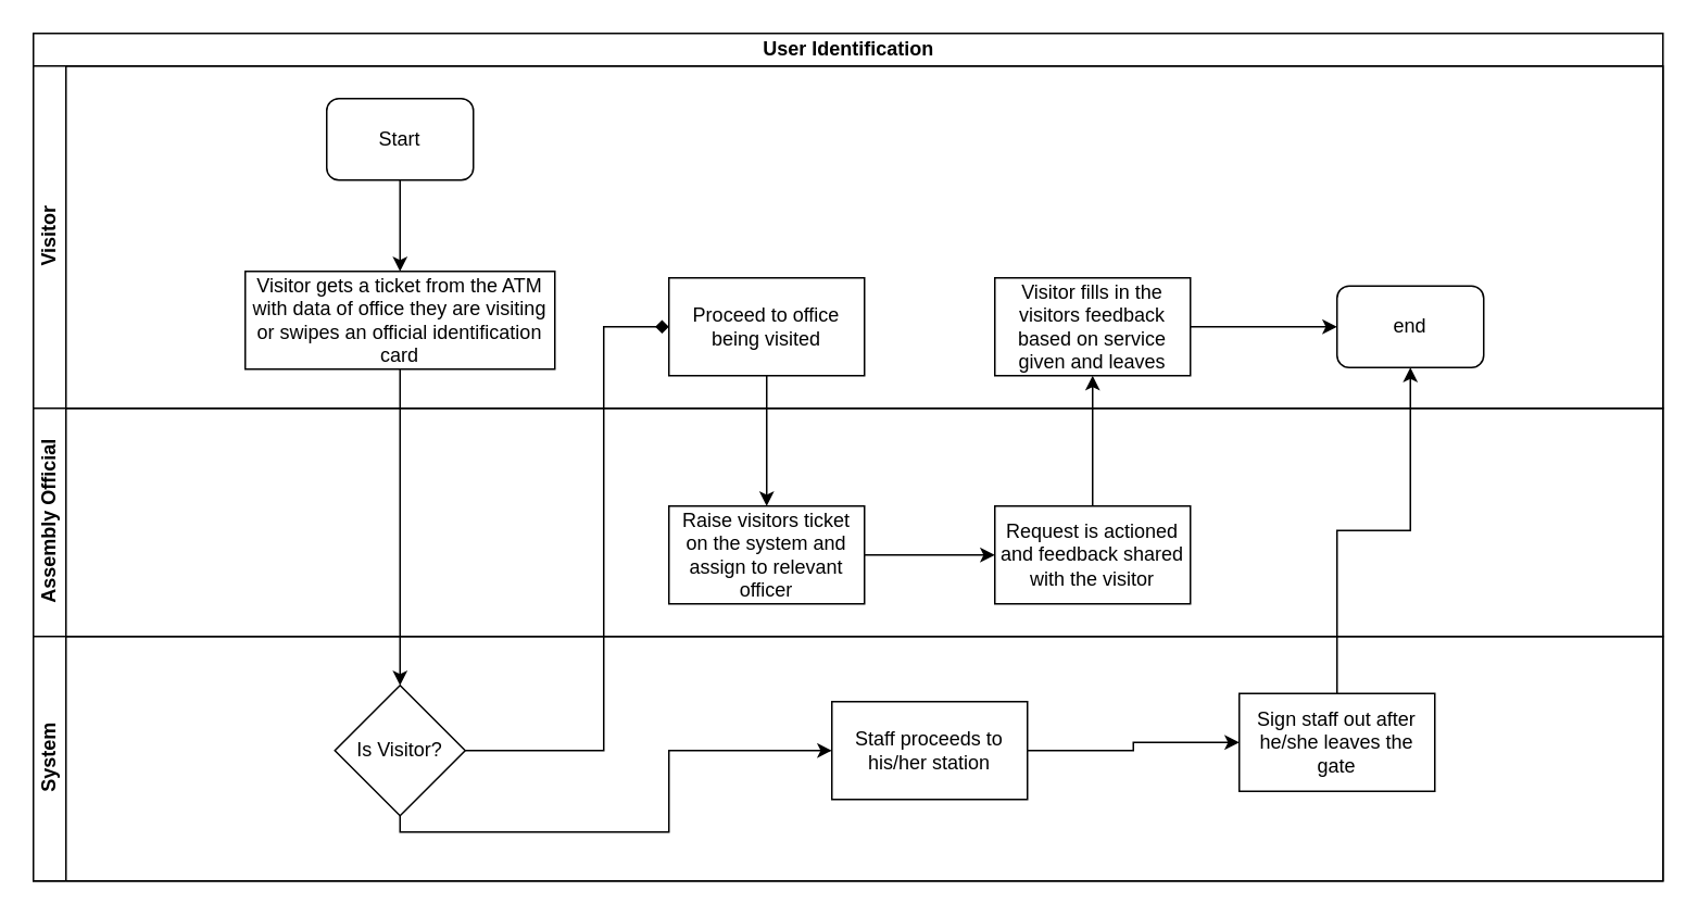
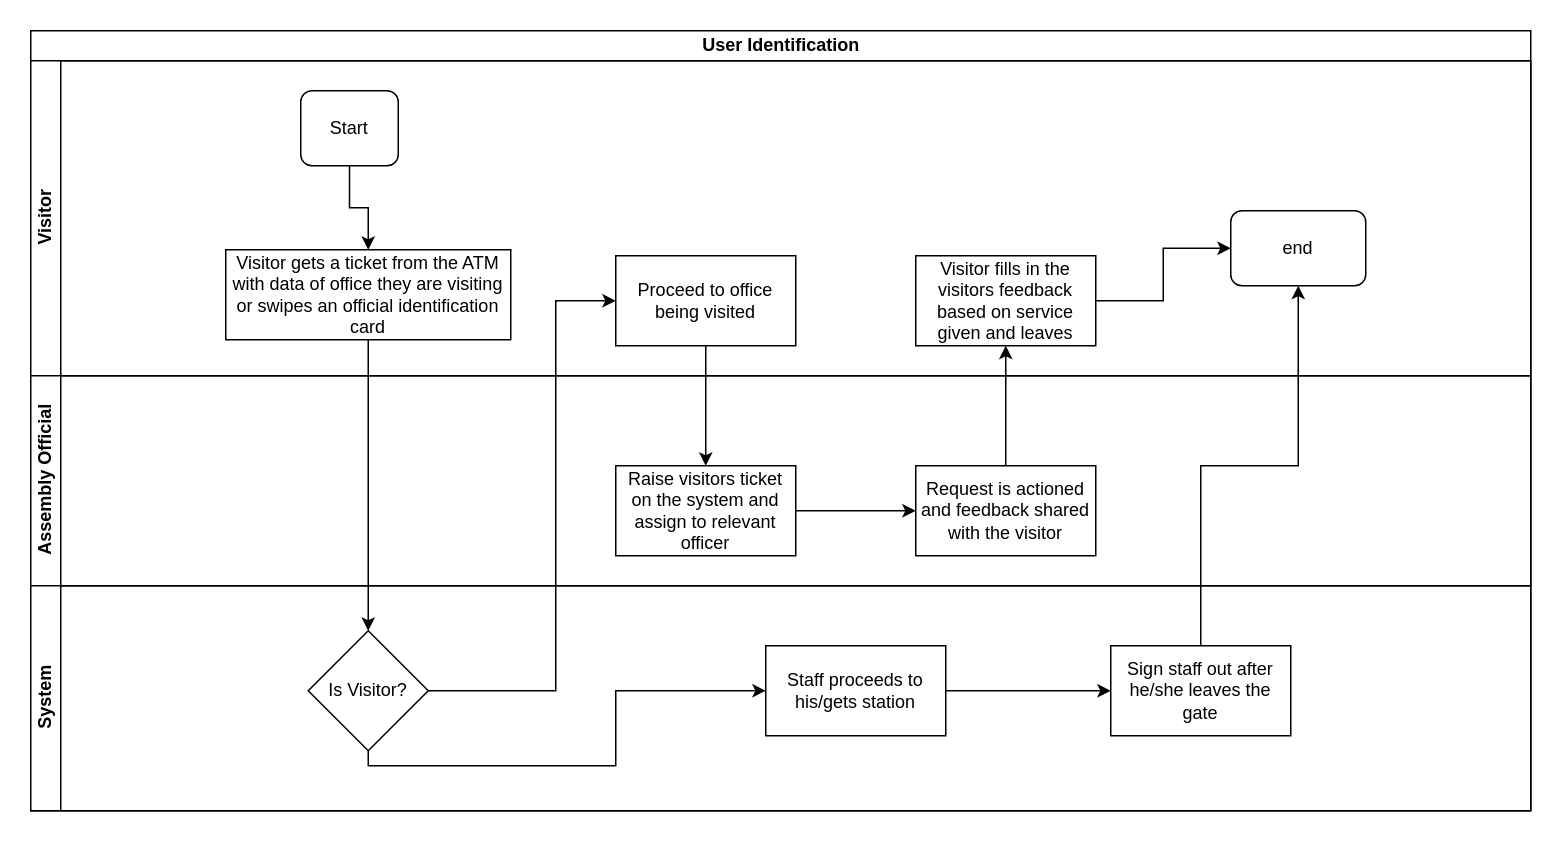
- <mxCell id="4" value="Start" style="rounded=1;whiteSpace=wrap;html=1;" vertex="1" parent="3"><mxGeometry x="180" y="20" width="90" height="50" as="geometry" /></mxCell>
+ <mxCell id="4" value="Start" style="rounded=1;whiteSpace=wrap;html=1;" vertex="1" parent="3"><mxGeometry x="180" y="20" width="65" height="50" as="geometry" /></mxCell>
- <mxCell id="18" value="" style="edgeStyle=orthogonalEdgeStyle;rounded=0;orthogonalLoop=1;jettySize=auto;html=1;endArrow=diamond;" edge="1" parent="2" source="14" target="8"><mxGeometry relative="1" as="geometry"><Array as="points"><mxPoint x="350" y="440" /><mxPoint x="350" y="180" /></Array></mxGeometry></mxCell>
+ <mxCell id="18" value="" style="edgeStyle=orthogonalEdgeStyle;rounded=0;orthogonalLoop=1;jettySize=auto;html=1;" edge="1" parent="2" source="14" target="8"><mxGeometry relative="1" as="geometry"><Array as="points"><mxPoint x="350" y="440" /><mxPoint x="350" y="180" /></Array></mxGeometry></mxCell>
- <mxCell id="5" value="end" style="rounded=1;whiteSpace=wrap;html=1;" vertex="1" parent="3"><mxGeometry x="800" y="135" width="90" height="50" as="geometry" /></mxCell>
+ <mxCell id="5" value="end" style="rounded=1;whiteSpace=wrap;html=1;" vertex="1" parent="3"><mxGeometry x="800" y="100" width="90" height="50" as="geometry" /></mxCell>
- <mxCell id="12" value="Sign staff out after he/she leaves the gate" style="whiteSpace=wrap;html=1;rounded=0;" vertex="1" parent="11"><mxGeometry x="740" y="35" width="120" height="60" as="geometry" /></mxCell>
+ <mxCell id="12" value="Sign staff out after he/she leaves the gate" style="whiteSpace=wrap;html=1;rounded=0;" vertex="1" parent="11"><mxGeometry x="720" y="40" width="120" height="60" as="geometry" /></mxCell>
- <mxCell id="13" value="Staff proceeds to his/her station" style="whiteSpace=wrap;html=1;rounded=0;" vertex="1" parent="11"><mxGeometry x="490" y="40" width="120" height="60" as="geometry" /></mxCell>
+ <mxCell id="13" value="Staff proceeds to his/gets station" style="whiteSpace=wrap;html=1;rounded=0;" vertex="1" parent="11"><mxGeometry x="490" y="40" width="120" height="60" as="geometry" /></mxCell>
